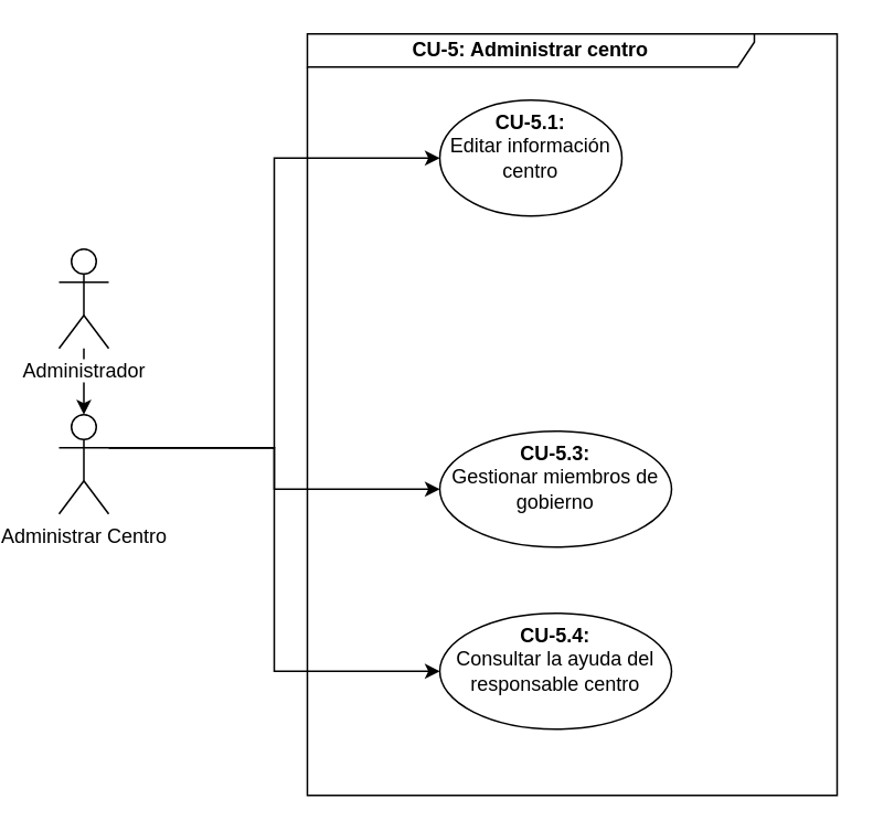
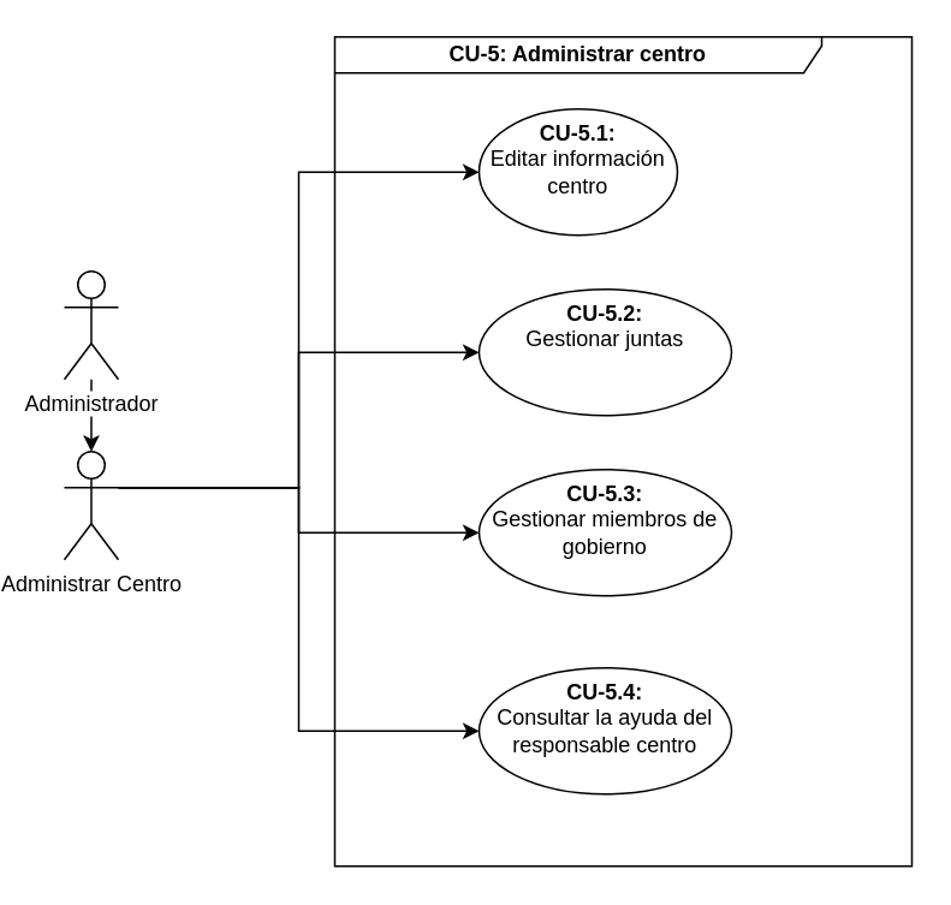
+ <mxCell id="2" style="edgeStyle=orthogonalEdgeStyle;rounded=0;orthogonalLoop=1;jettySize=auto;html=1;exitX=1;exitY=0.333;exitDx=0;exitDy=0;exitPerimeter=0;entryX=0;entryY=0.5;entryDx=0;entryDy=0;" parent="1" source="12" target="8" edge="1"><mxGeometry relative="1" as="geometry"><mxPoint x="15" y="145" as="sourcePoint" /></mxGeometry></mxCell>
+ <mxCell id="8" value="&lt;b&gt;CU-5.2: &lt;br&gt;&lt;/b&gt;Gestionar juntas" style="ellipse;whiteSpace=wrap;html=1;verticalAlign=top;" parent="1" vertex="1"><mxGeometry x="250" y="160" width="140" height="70" as="geometry" /></mxCell>
